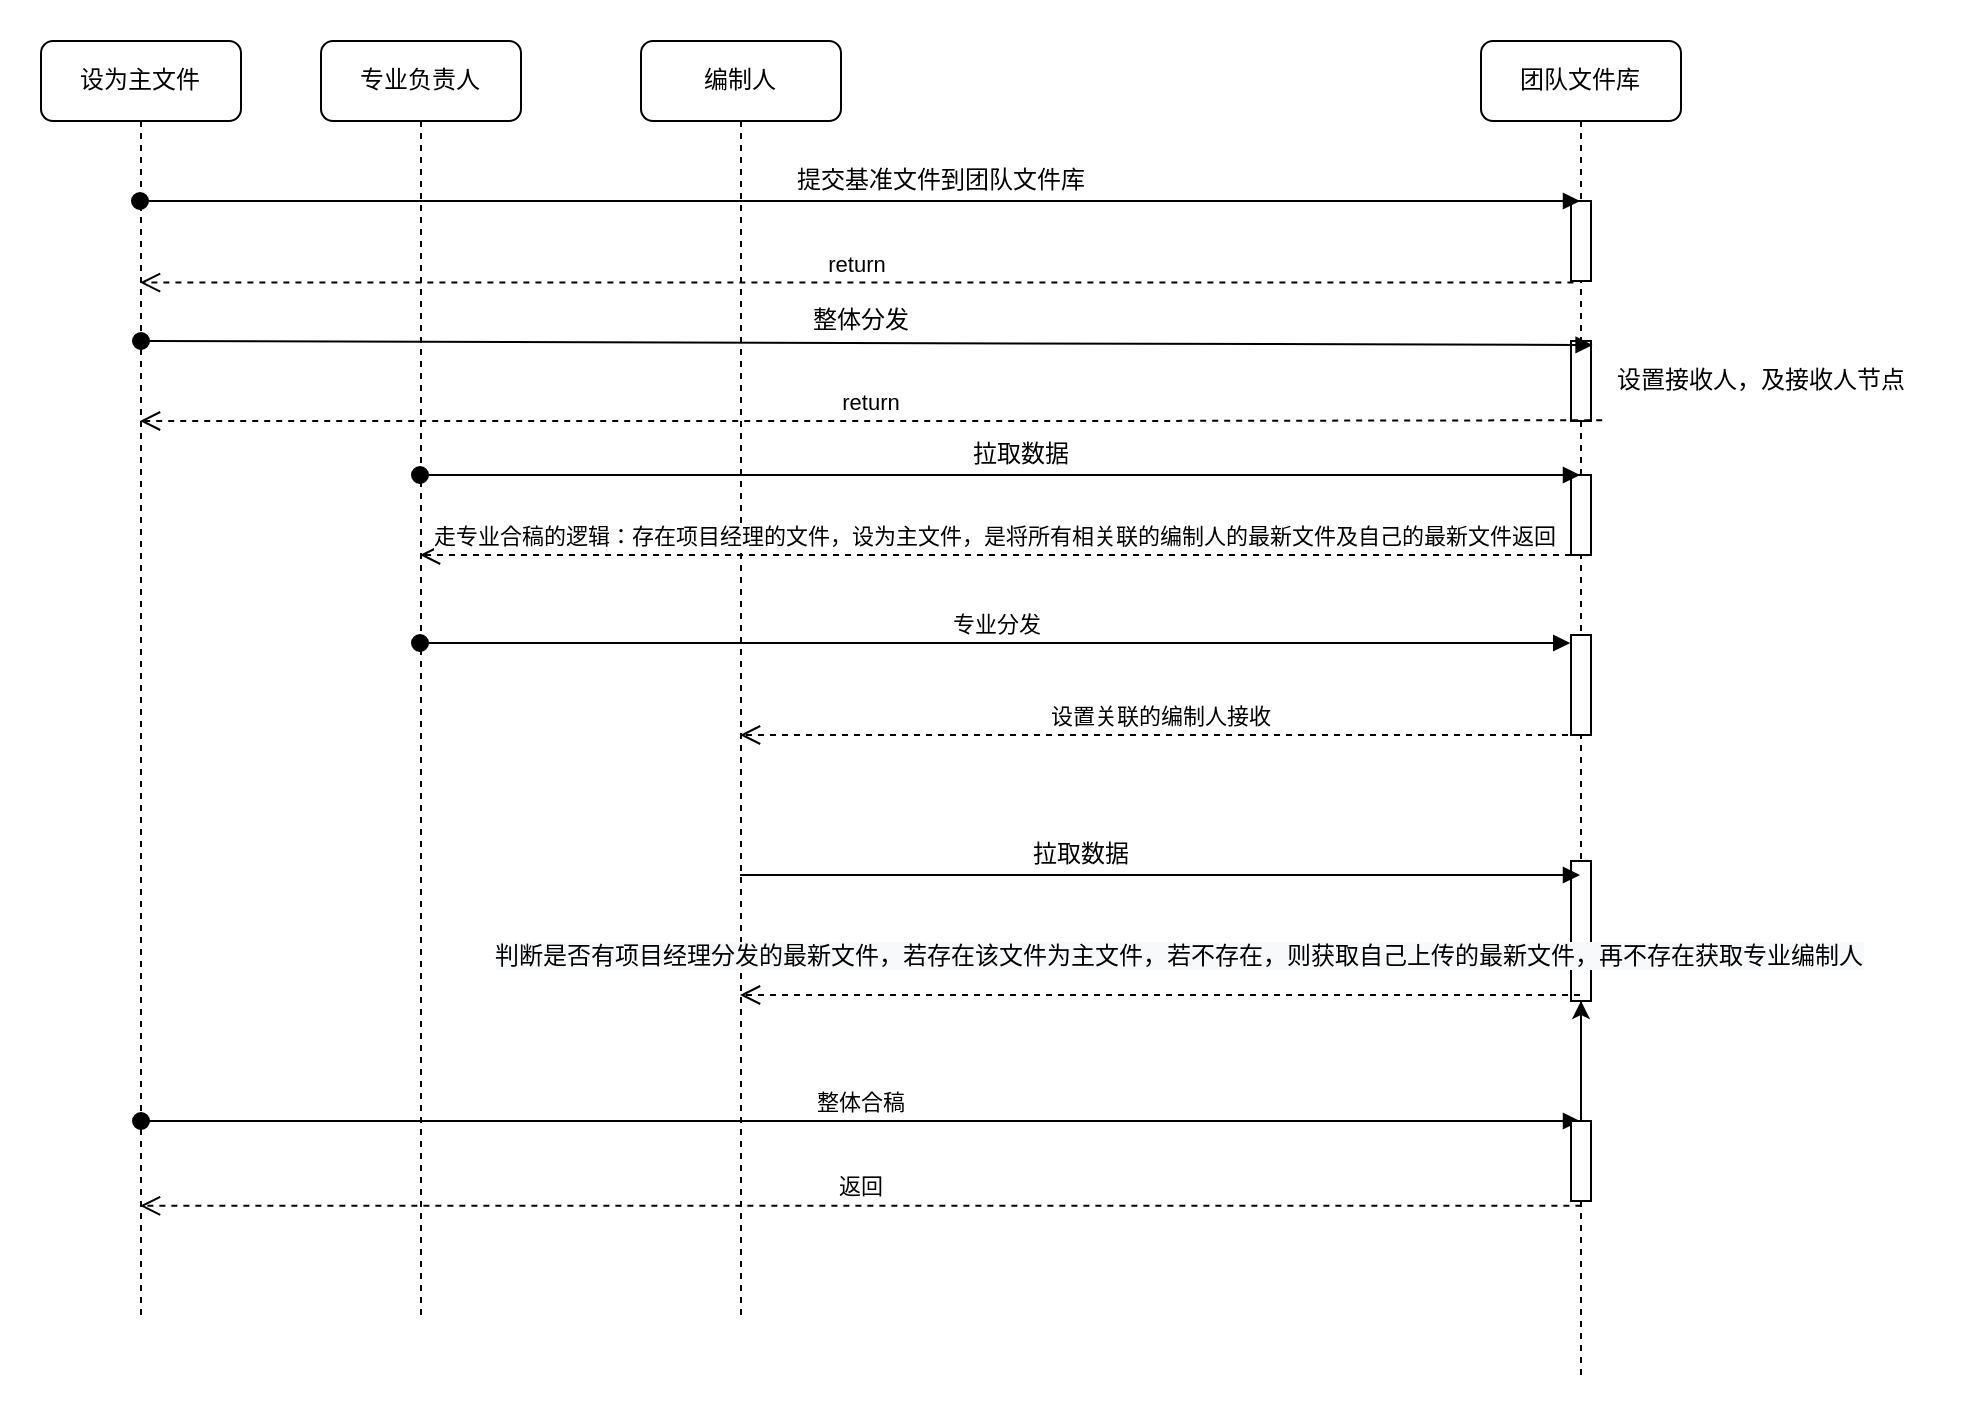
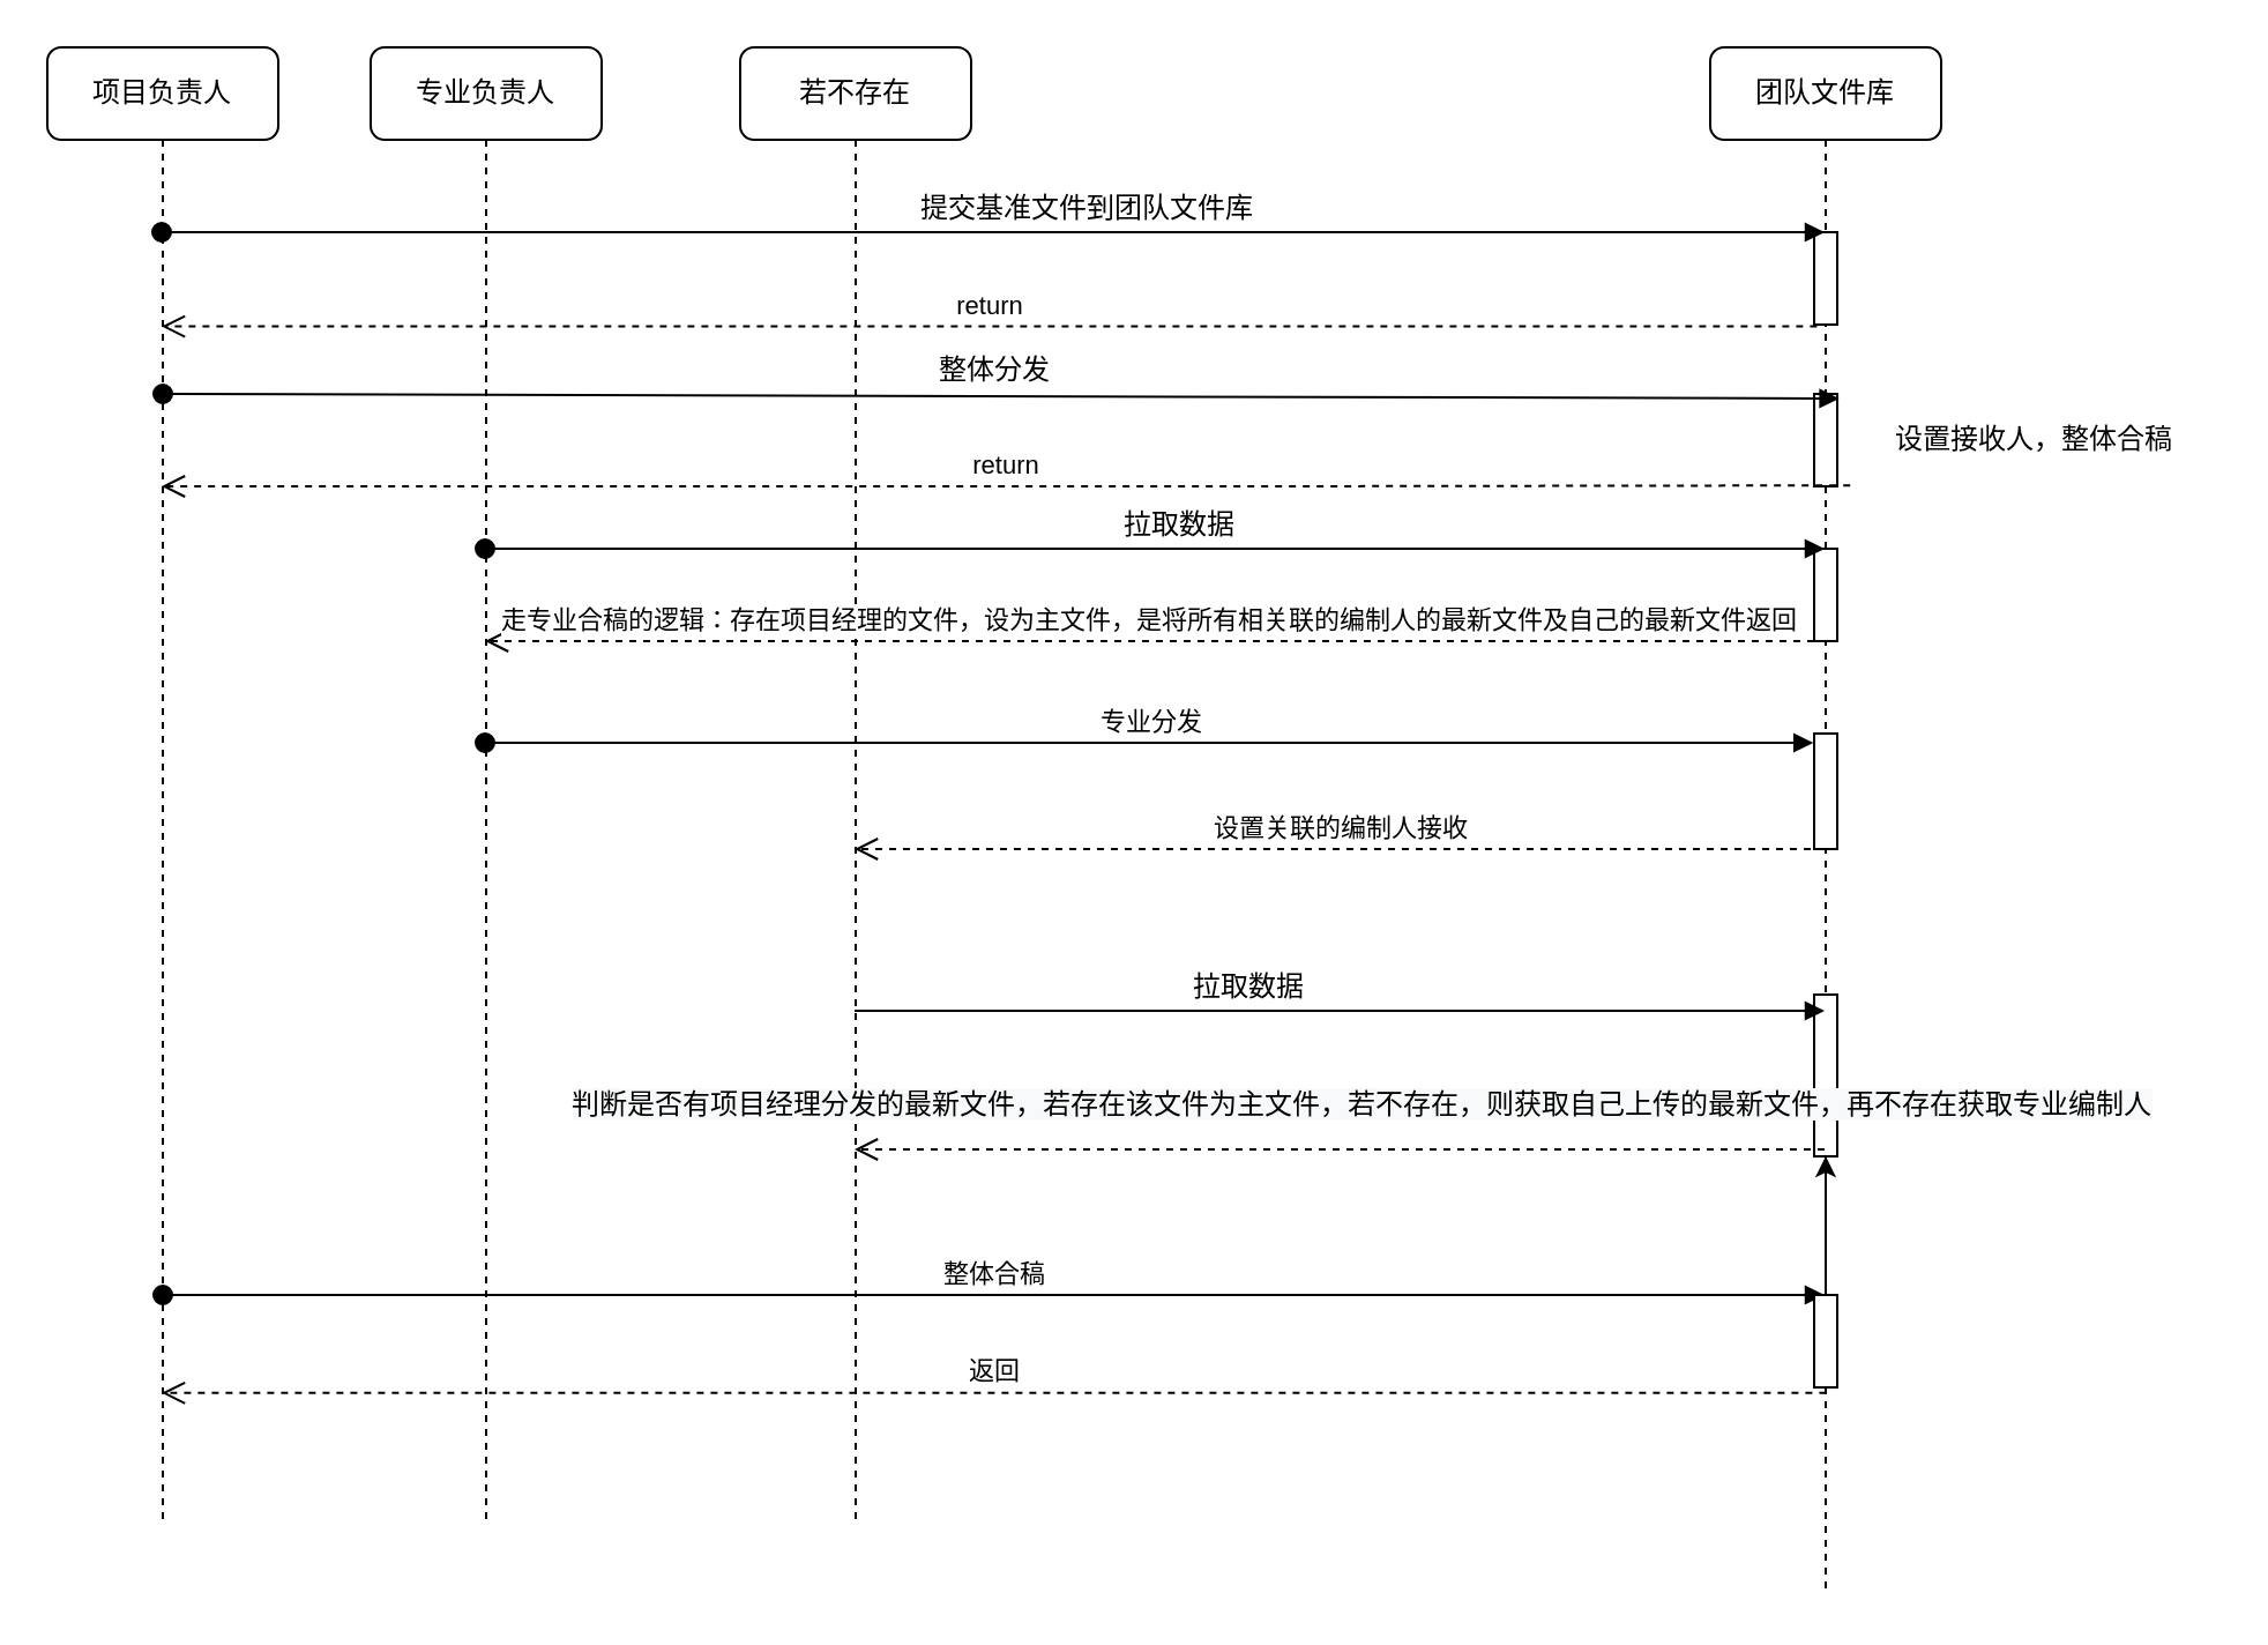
- <mxCell id="10" value="设为主文件" style="shape=umlLifeline;perimeter=lifelinePerimeter;whiteSpace=wrap;html=1;container=1;collapsible=0;recursiveResize=0;outlineConnect=0;rounded=1;shadow=0;comic=0;labelBackgroundColor=none;strokeWidth=1;fontFamily=Verdana;fontSize=12;align=center;" parent="1" vertex="1"><mxGeometry x="20" y="20" width="100" height="640" as="geometry" /></mxCell>
+ <mxCell id="10" value="项目负责人" style="shape=umlLifeline;perimeter=lifelinePerimeter;whiteSpace=wrap;html=1;container=1;collapsible=0;recursiveResize=0;outlineConnect=0;rounded=1;shadow=0;comic=0;labelBackgroundColor=none;strokeWidth=1;fontFamily=Verdana;fontSize=12;align=center;" parent="1" vertex="1"><mxGeometry x="20" y="20" width="100" height="640" as="geometry" /></mxCell>
- <mxCell id="3" value="编制人" style="shape=umlLifeline;perimeter=lifelinePerimeter;whiteSpace=wrap;html=1;container=1;collapsible=0;recursiveResize=0;outlineConnect=0;rounded=1;shadow=0;comic=0;labelBackgroundColor=none;strokeWidth=1;fontFamily=Verdana;fontSize=12;align=center;" parent="1" vertex="1"><mxGeometry x="320" y="20" width="100" height="640" as="geometry" /></mxCell>
+ <mxCell id="3" value="若不存在" style="shape=umlLifeline;perimeter=lifelinePerimeter;whiteSpace=wrap;html=1;container=1;collapsible=0;recursiveResize=0;outlineConnect=0;rounded=1;shadow=0;comic=0;labelBackgroundColor=none;strokeWidth=1;fontFamily=Verdana;fontSize=12;align=center;" parent="1" vertex="1"><mxGeometry x="320" y="20" width="100" height="640" as="geometry" /></mxCell>
- <mxCell id="18" value="设置接收人，及接收人节点" style="text;html=1;align=center;verticalAlign=middle;resizable=0;points=[];autosize=1;strokeColor=none;fillColor=none;" vertex="1" parent="1"><mxGeometry x="800" y="180" width="160" height="20" as="geometry" /></mxCell>
+ <mxCell id="18" value="设置接收人，整体合稿" style="text;html=1;align=center;verticalAlign=middle;resizable=0;points=[];autosize=1;strokeColor=none;fillColor=none;" vertex="1" parent="1"><mxGeometry x="800" y="180" width="160" height="20" as="geometry" /></mxCell>
